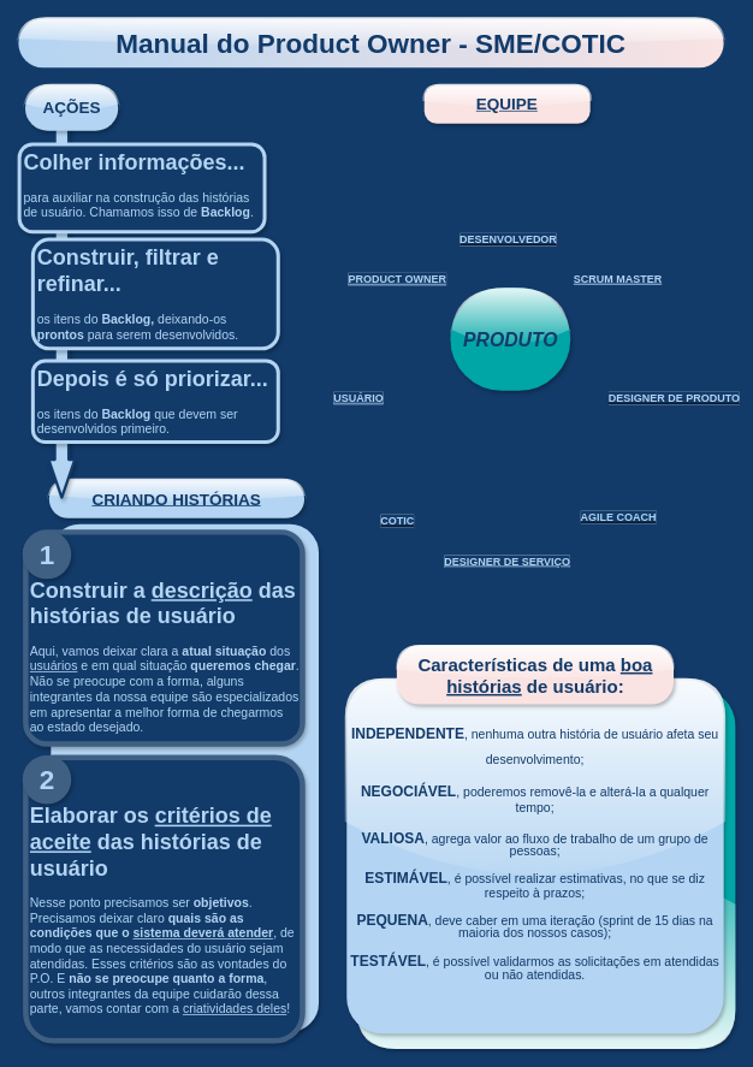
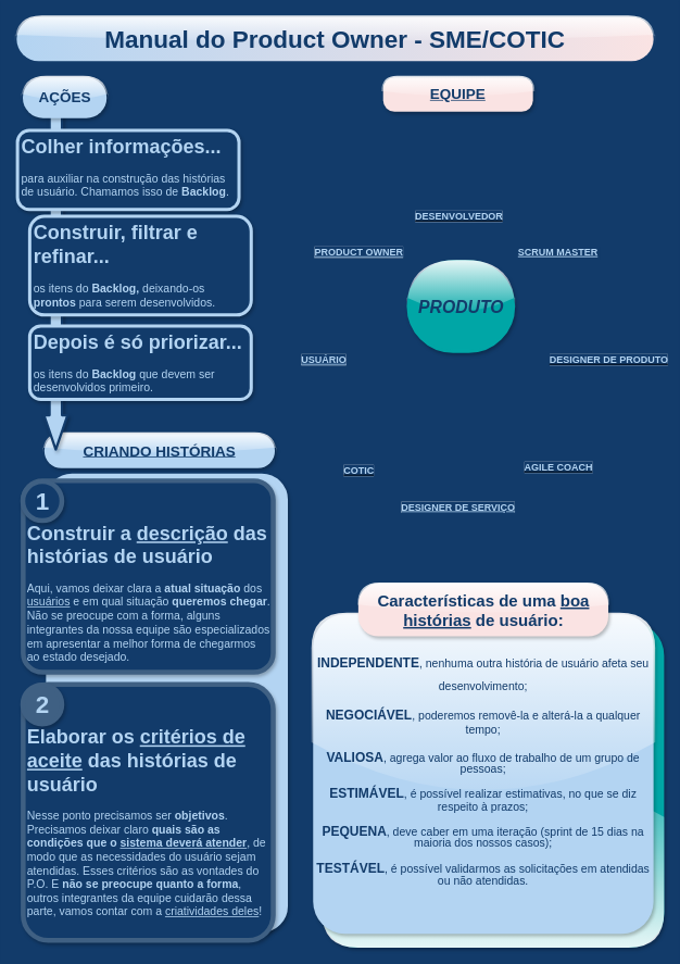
- <mxCell id="13" value="&lt;b&gt;&lt;font style=&quot;font-size: 30px&quot; color=&quot;#b3d4f2&quot;&gt;1&lt;/font&gt;&lt;/b&gt;" style="ellipse;whiteSpace=wrap;html=1;aspect=fixed;rounded=1;shadow=1;glass=0;comic=0;strokeColor=#3F6083;strokeWidth=6;fillColor=#3F6083;" parent="1" vertex="1"><mxGeometry x="27.5" y="590" width="48" height="48" as="geometry" /></mxCell>
+ <mxCell id="13" value="&lt;b&gt;&lt;font style=&quot;font-size: 30px&quot; color=&quot;#b3d4f2&quot;&gt;1&lt;/font&gt;&lt;/b&gt;" style="ellipse;whiteSpace=wrap;html=1;aspect=fixed;rounded=1;shadow=1;glass=0;comic=0;strokeColor=#3F6083;strokeWidth=6;fillColor=#123b6a;" parent="1" vertex="1"><mxGeometry x="27.5" y="590" width="48" height="48" as="geometry" /></mxCell>
